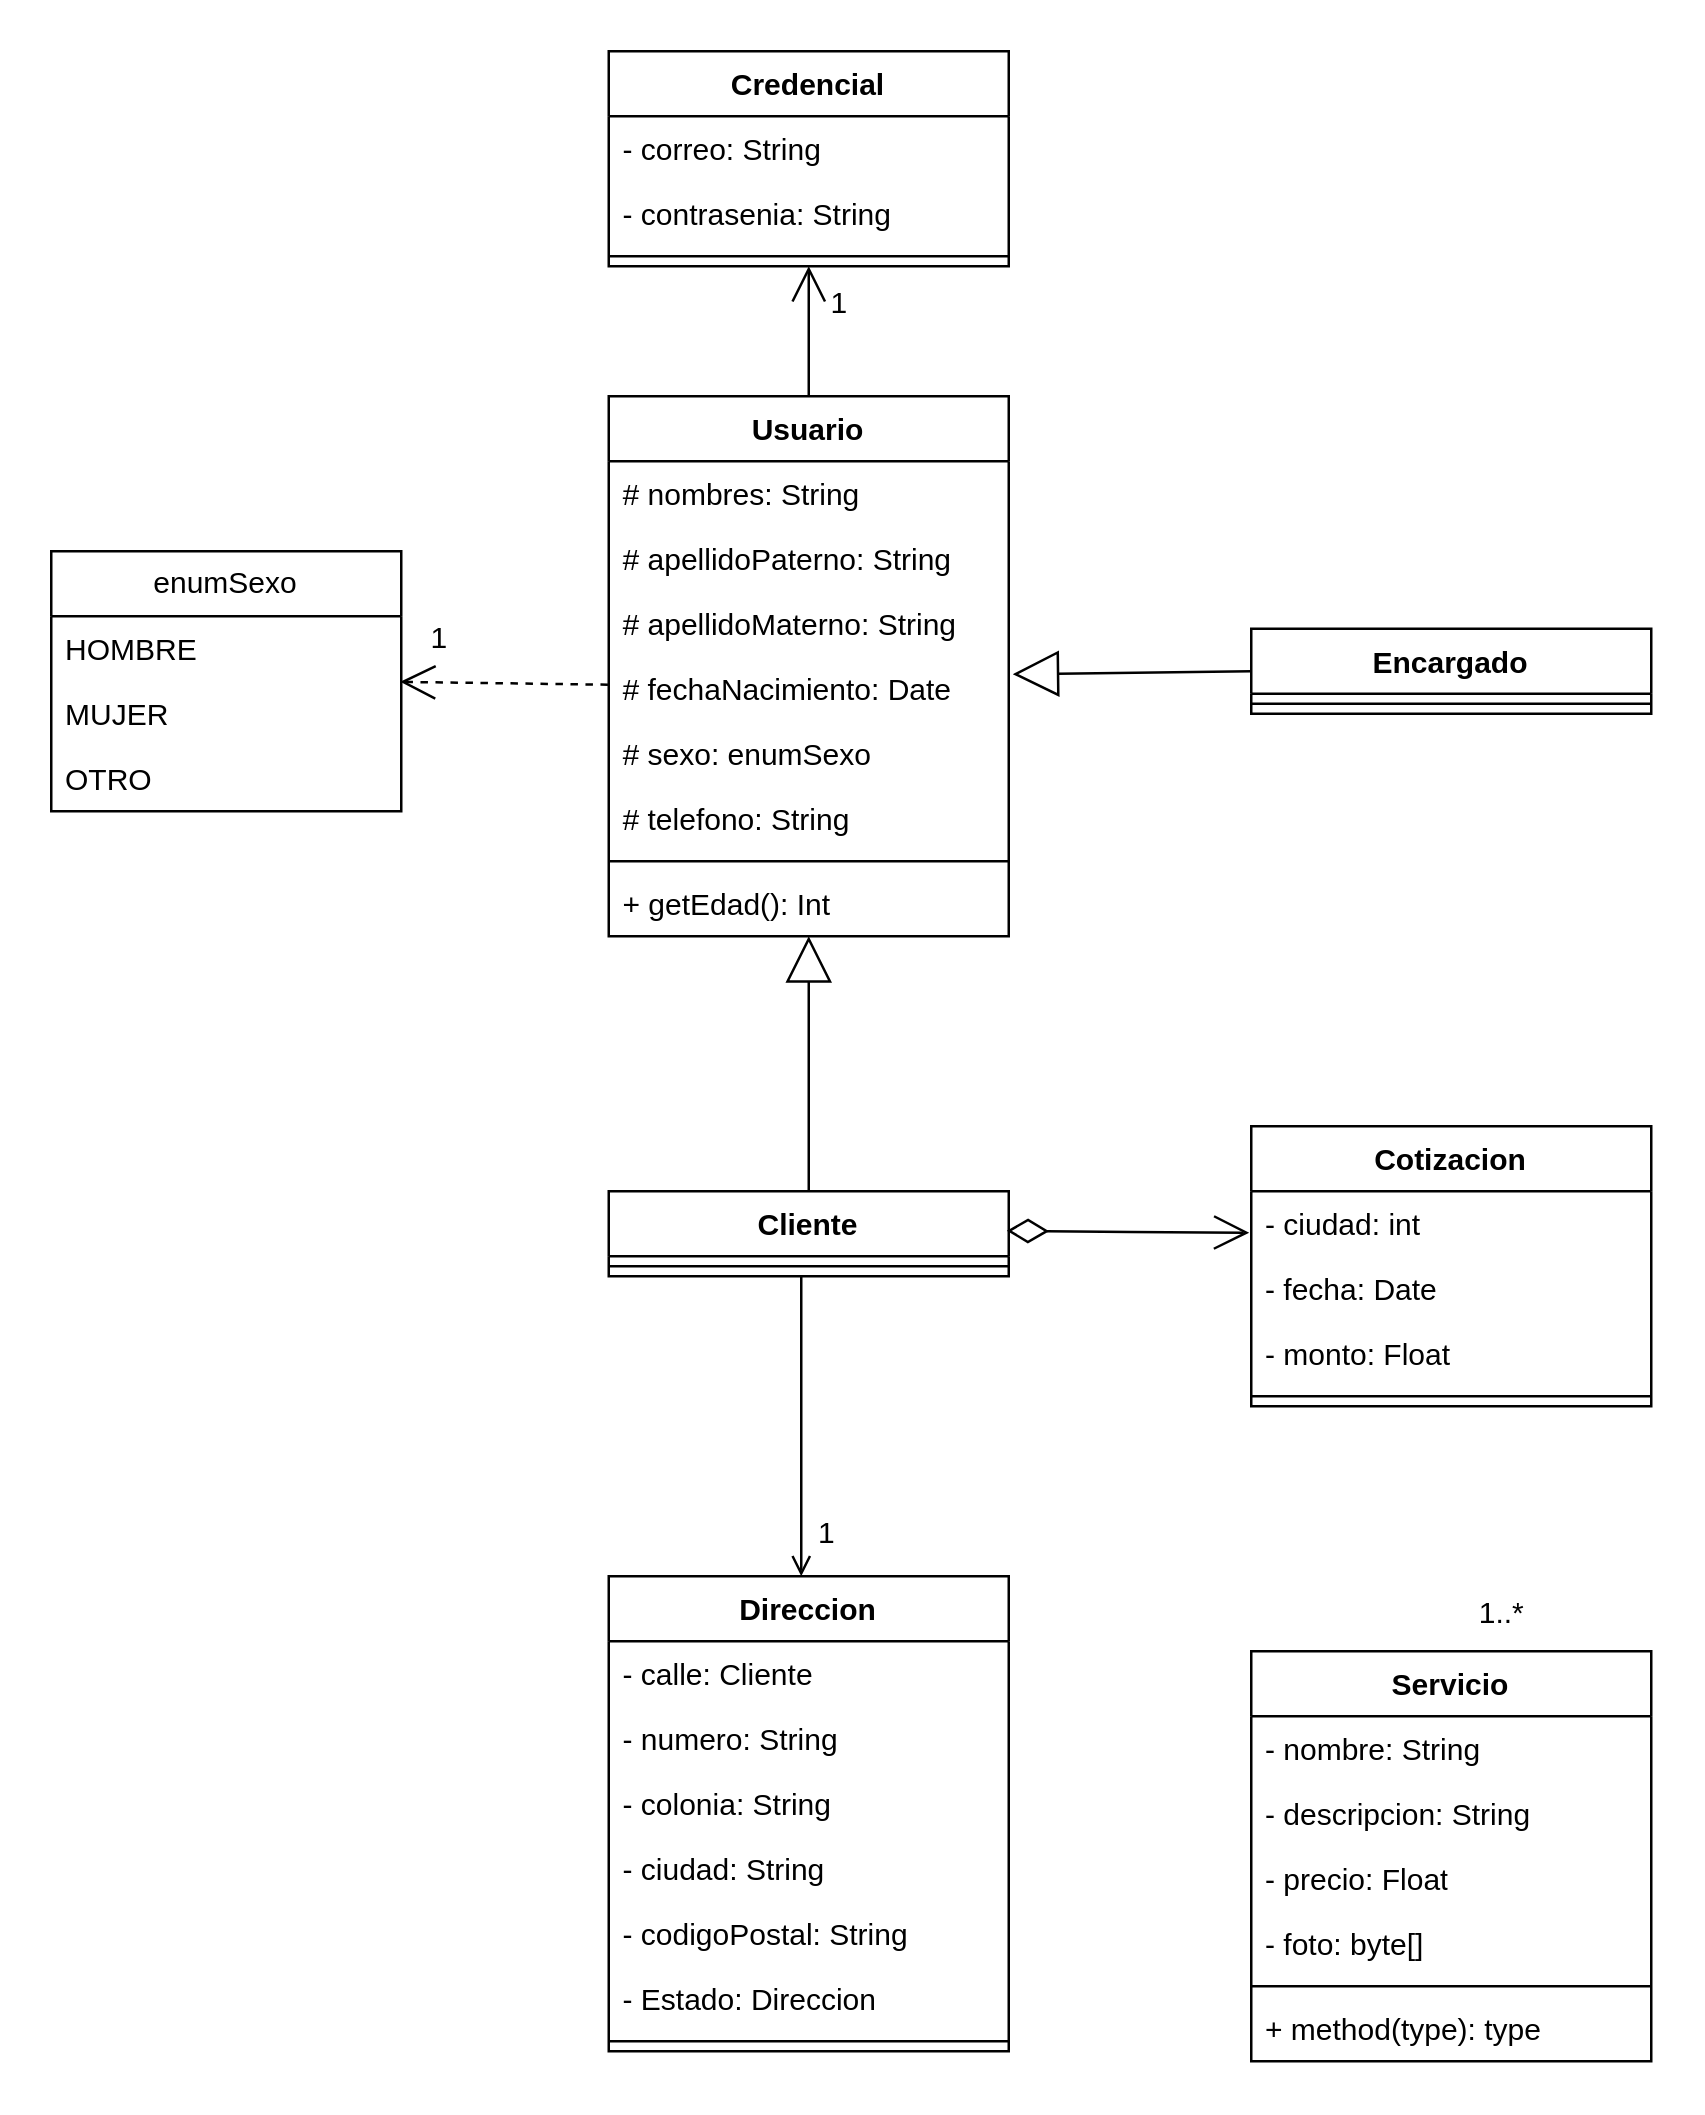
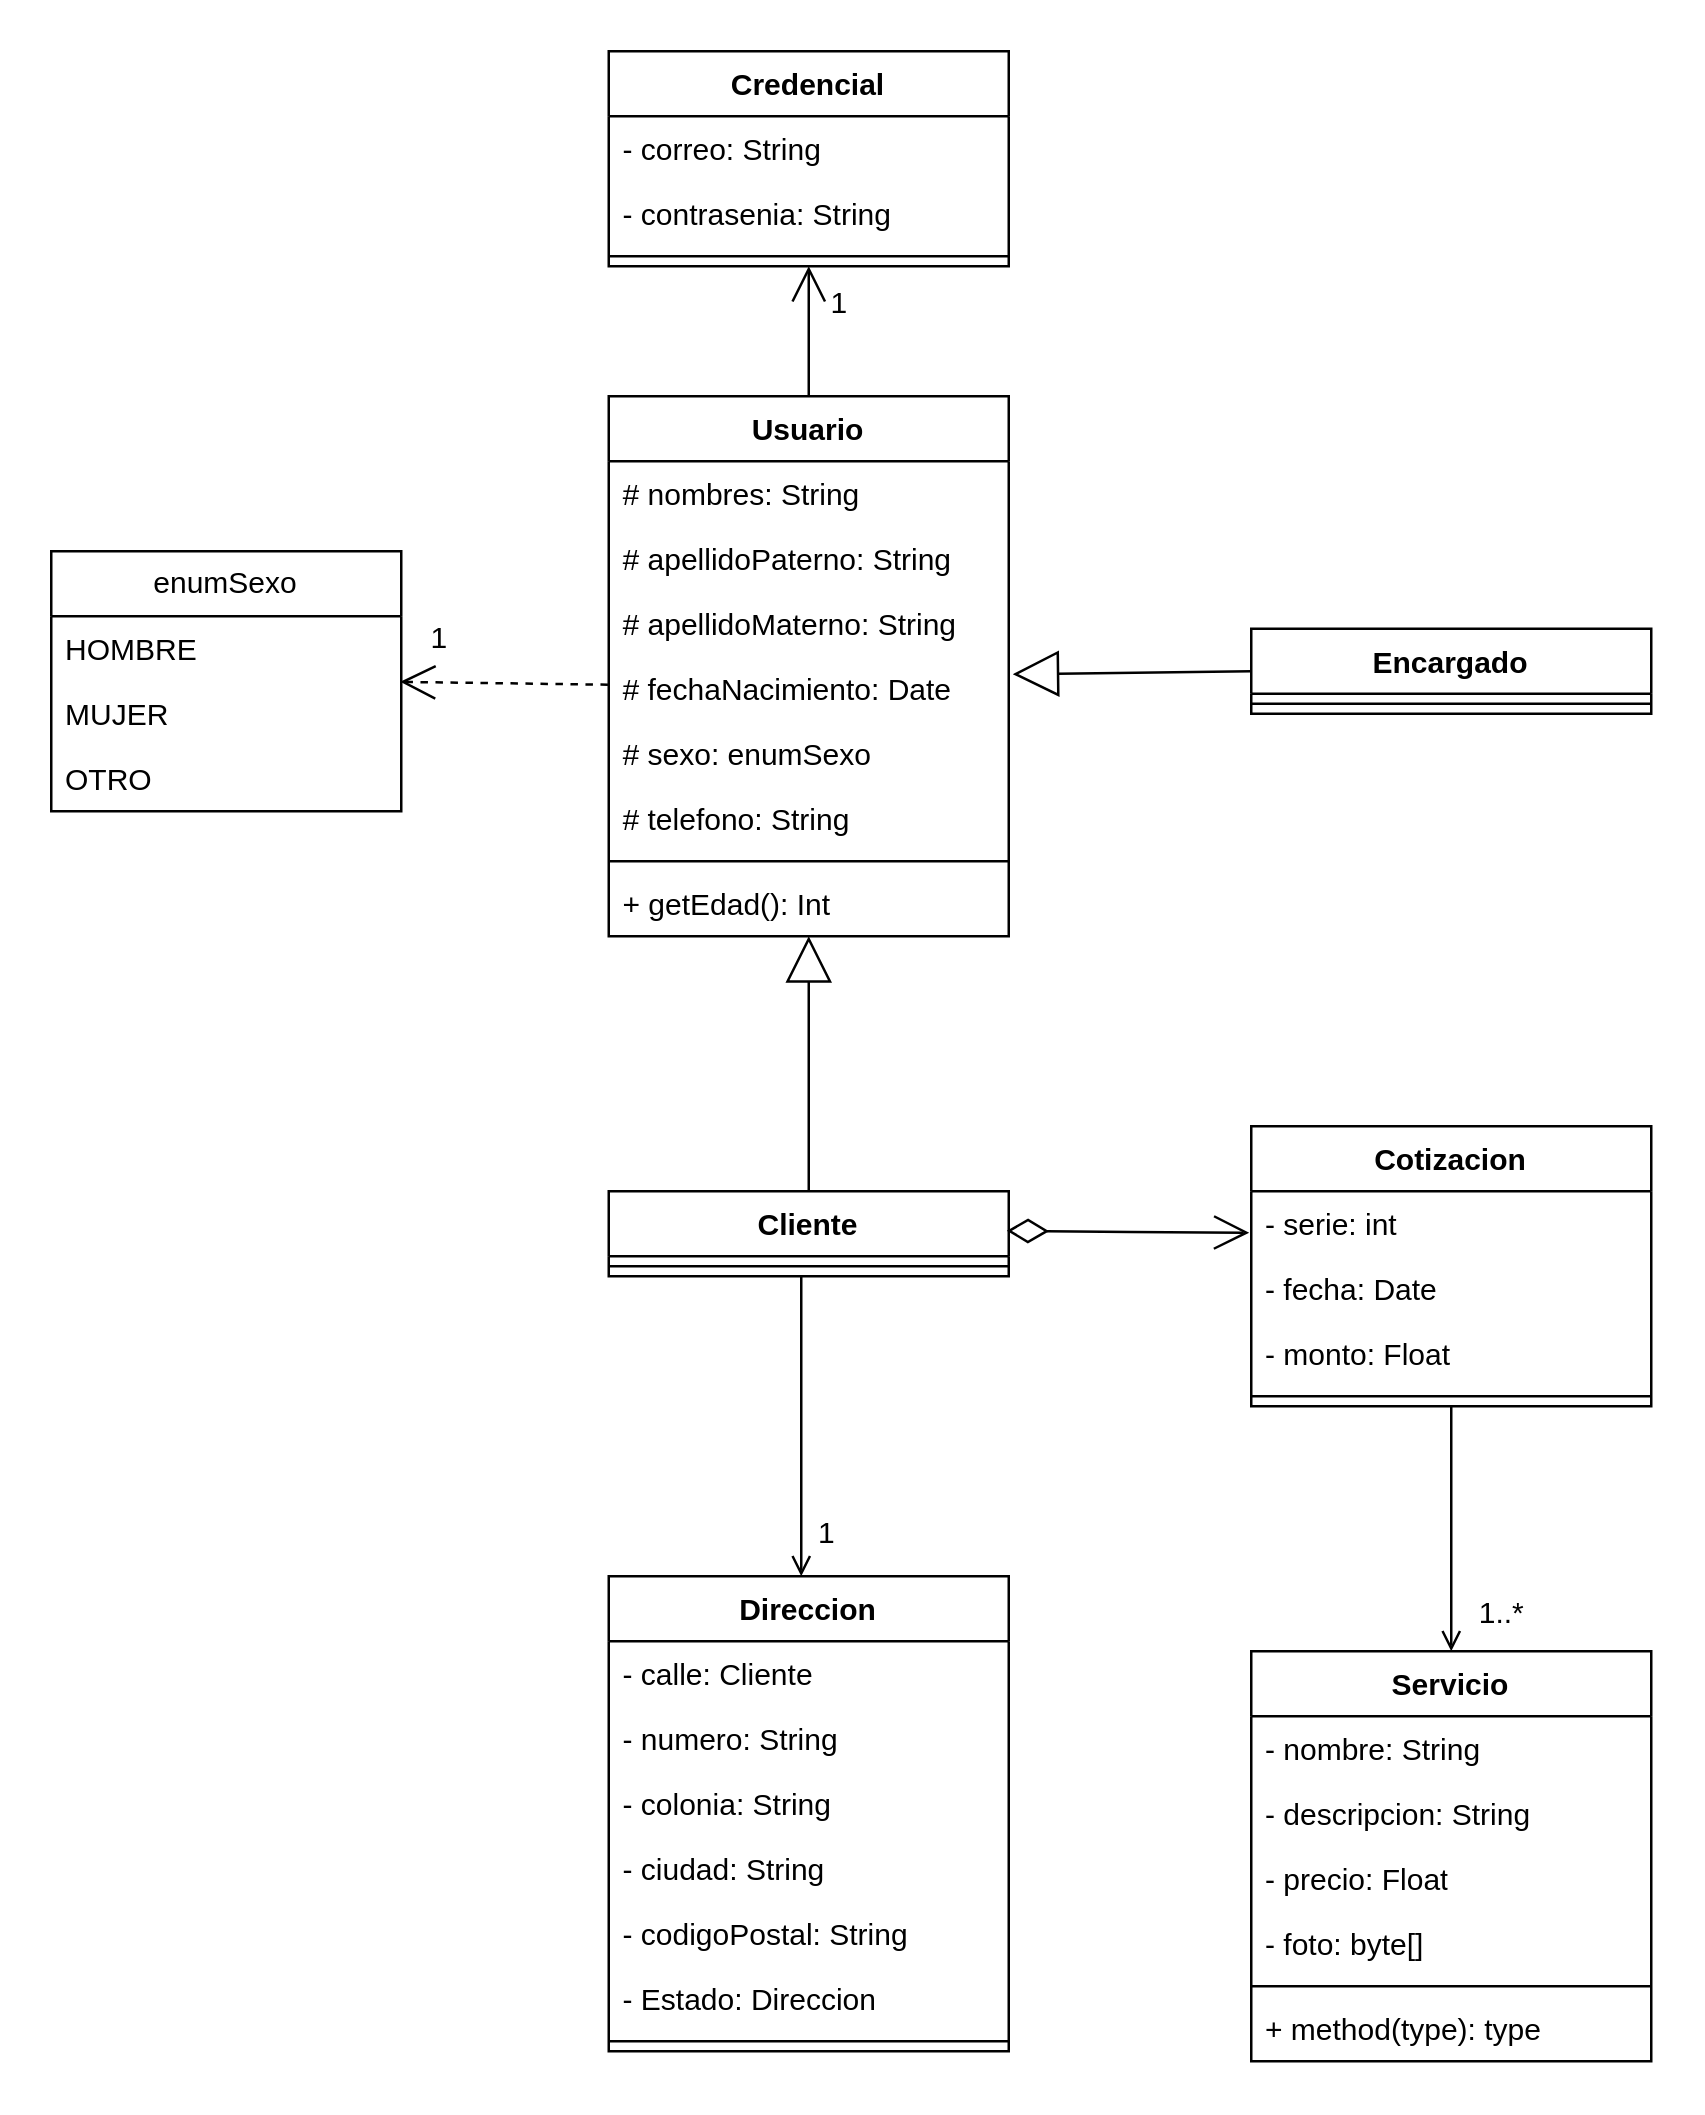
- <mxCell id="6" value="- ciudad: int" style="text;strokeColor=none;fillColor=none;align=left;verticalAlign=top;spacingLeft=4;spacingRight=4;overflow=hidden;rotatable=0;points=[[0,0.5],[1,0.5]];portConstraint=eastwest;whiteSpace=wrap;html=1;" parent="5" vertex="1"><mxGeometry y="26" width="160" height="26" as="geometry" /></mxCell>
+ <mxCell id="6" value="- serie: int" style="text;strokeColor=none;fillColor=none;align=left;verticalAlign=top;spacingLeft=4;spacingRight=4;overflow=hidden;rotatable=0;points=[[0,0.5],[1,0.5]];portConstraint=eastwest;whiteSpace=wrap;html=1;" parent="5" vertex="1"><mxGeometry y="26" width="160" height="26" as="geometry" /></mxCell>
+ <mxCell id="4" style="edgeStyle=orthogonalEdgeStyle;rounded=0;orthogonalLoop=1;jettySize=auto;html=1;endArrow=open;endFill=0;" parent="1" source="5" target="10" edge="1"><mxGeometry relative="1" as="geometry" /></mxCell>
